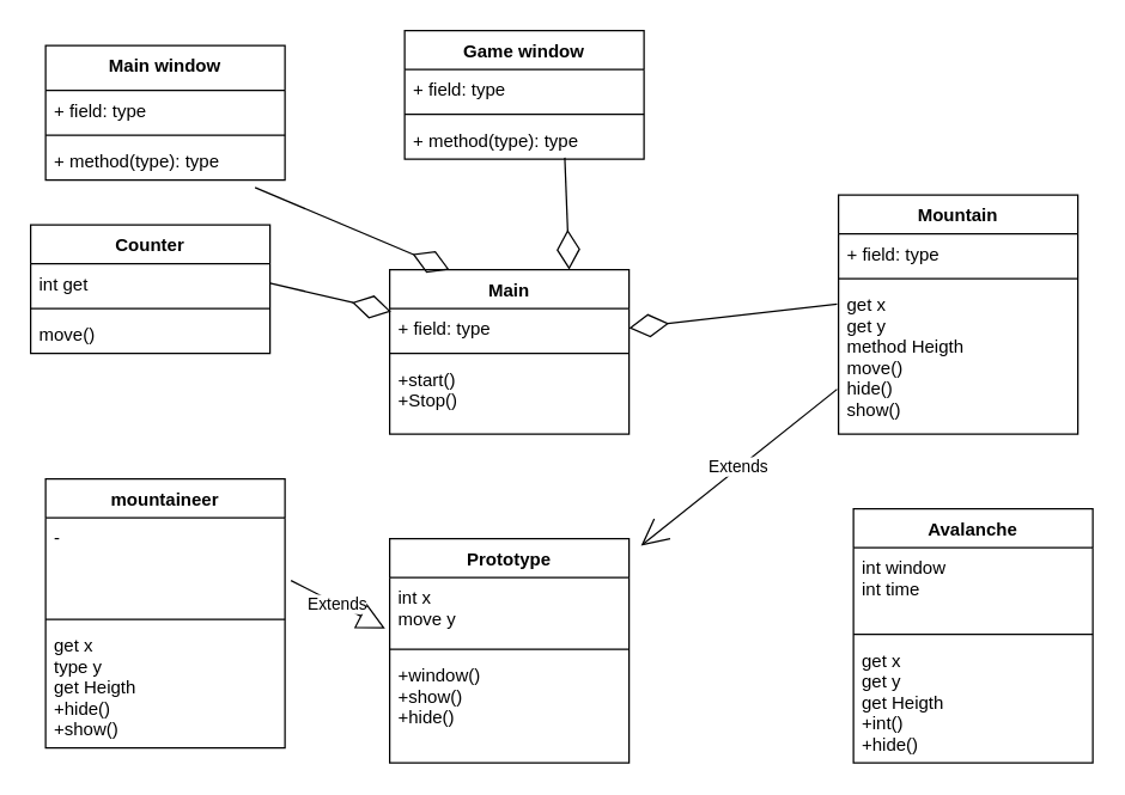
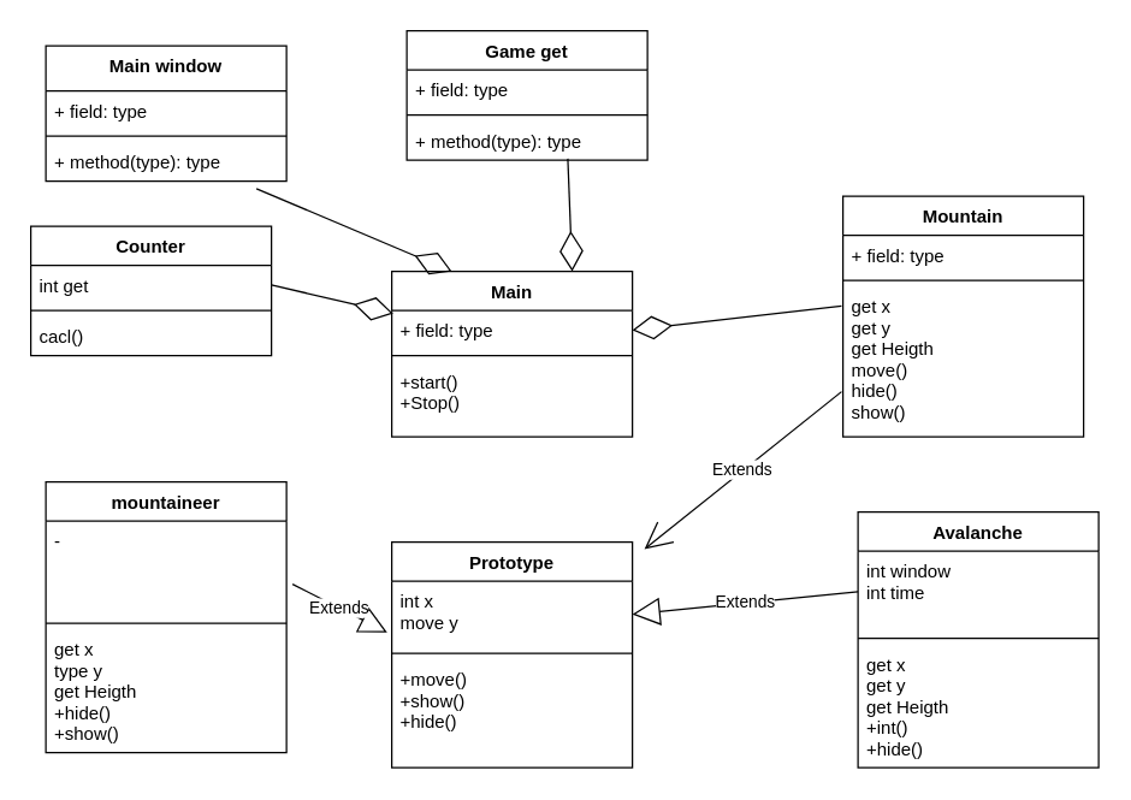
- <mxCell id="20" value="Game window" style="swimlane;fontStyle=1;align=center;verticalAlign=top;childLayout=stackLayout;horizontal=1;startSize=26;horizontalStack=0;resizeParent=1;resizeParentMax=0;resizeLast=0;collapsible=1;marginBottom=0;hachureGap=4;pointerEvents=0;" vertex="1" parent="1"><mxGeometry x="270" y="20" width="160" height="86" as="geometry" /></mxCell>
+ <mxCell id="20" value="Game get" style="swimlane;fontStyle=1;align=center;verticalAlign=top;childLayout=stackLayout;horizontal=1;startSize=26;horizontalStack=0;resizeParent=1;resizeParentMax=0;resizeLast=0;collapsible=1;marginBottom=0;hachureGap=4;pointerEvents=0;" vertex="1" parent="1"><mxGeometry x="270" y="20" width="160" height="86" as="geometry" /></mxCell>
- <mxCell id="31" value="get x &#10;get y&#10;method Heigth&#10;move()&#10;hide()&#10;show()" style="text;strokeColor=none;fillColor=none;align=left;verticalAlign=top;spacingLeft=4;spacingRight=4;overflow=hidden;rotatable=0;points=[[0,0.5],[1,0.5]];portConstraint=eastwest;" vertex="1" parent="28"><mxGeometry y="60" width="160" height="100" as="geometry" /></mxCell>
+ <mxCell id="31" value="get x &#10;get y&#10;get Heigth&#10;move()&#10;hide()&#10;show()" style="text;strokeColor=none;fillColor=none;align=left;verticalAlign=top;spacingLeft=4;spacingRight=4;overflow=hidden;rotatable=0;points=[[0,0.5],[1,0.5]];portConstraint=eastwest;" vertex="1" parent="28"><mxGeometry y="60" width="160" height="100" as="geometry" /></mxCell>
- <mxCell id="39" value="move()" style="text;strokeColor=none;fillColor=none;align=left;verticalAlign=top;spacingLeft=4;spacingRight=4;overflow=hidden;rotatable=0;points=[[0,0.5],[1,0.5]];portConstraint=eastwest;" vertex="1" parent="36"><mxGeometry y="60" width="160" height="26" as="geometry" /></mxCell>
+ <mxCell id="39" value="cacl()" style="text;strokeColor=none;fillColor=none;align=left;verticalAlign=top;spacingLeft=4;spacingRight=4;overflow=hidden;rotatable=0;points=[[0,0.5],[1,0.5]];portConstraint=eastwest;" vertex="1" parent="36"><mxGeometry y="60" width="160" height="26" as="geometry" /></mxCell>
+ <mxCell id="19" value="Extends" style="endArrow=block;endSize=16;endFill=0;html=1;sourcePerimeterSpacing=8;targetPerimeterSpacing=8;entryX=1;entryY=0.5;entryDx=0;entryDy=0;exitX=0;exitY=0.5;exitDx=0;exitDy=0;" edge="1" parent="1" source="16" target="11"><mxGeometry width="160" relative="1" as="geometry"><mxPoint x="264" y="277.984" as="sourcePoint" /><mxPoint x="346.96" y="270.012" as="targetPoint" /></mxGeometry></mxCell>
- <mxCell id="13" value="+window()&#10;+show()&#10;+hide()&#10;" style="text;strokeColor=none;fillColor=none;align=left;verticalAlign=top;spacingLeft=4;spacingRight=4;overflow=hidden;rotatable=0;points=[[0,0.5],[1,0.5]];portConstraint=eastwest;" vertex="1" parent="10"><mxGeometry y="78" width="160" height="72" as="geometry" /></mxCell>
+ <mxCell id="13" value="+move()&#10;+show()&#10;+hide()&#10;" style="text;strokeColor=none;fillColor=none;align=left;verticalAlign=top;spacingLeft=4;spacingRight=4;overflow=hidden;rotatable=0;points=[[0,0.5],[1,0.5]];portConstraint=eastwest;" vertex="1" parent="10"><mxGeometry y="78" width="160" height="72" as="geometry" /></mxCell>
